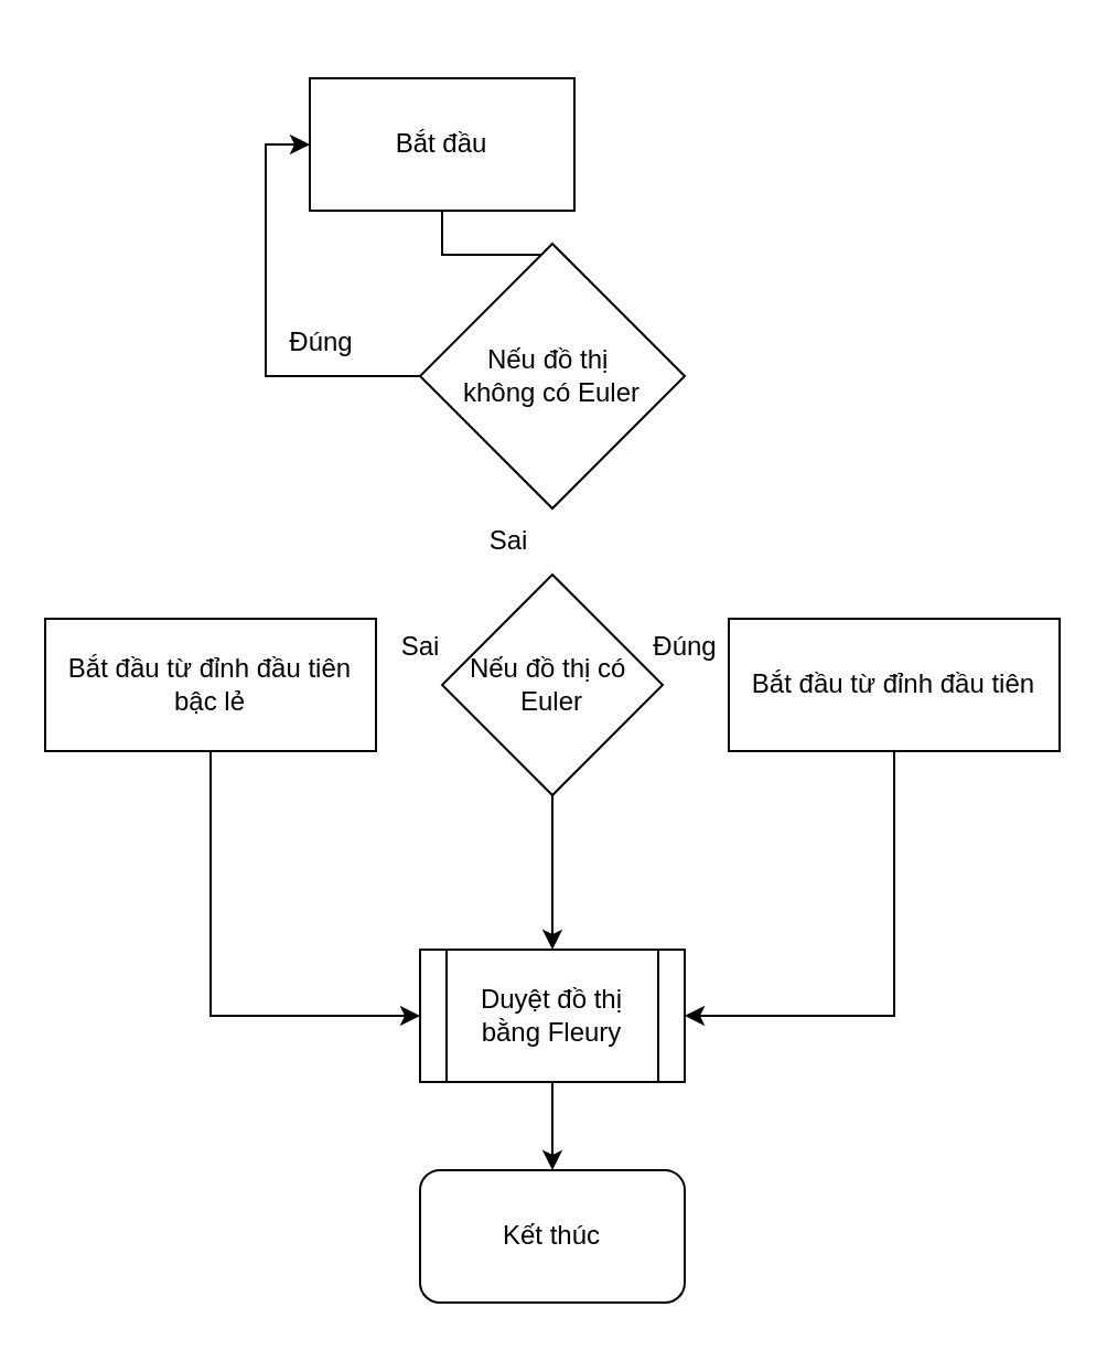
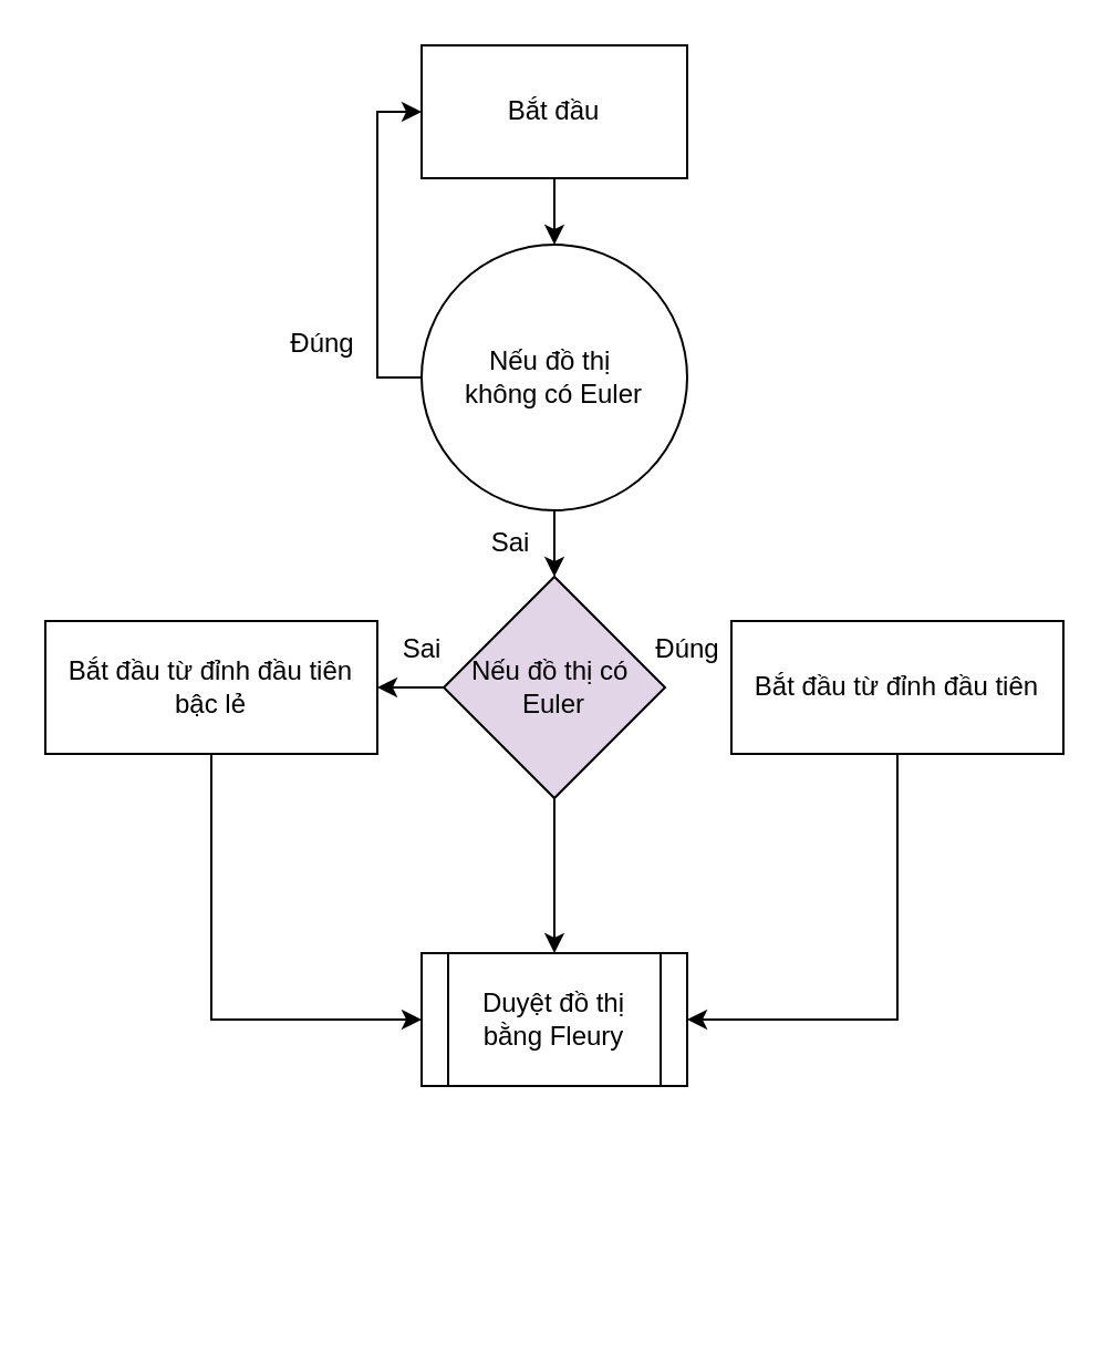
- <mxCell id="3" value="Bắt đầu" style="rounded=0;whiteSpace=wrap;html=1;" vertex="1" parent="1"><mxGeometry x="140" y="35" width="120" height="60" as="geometry" /></mxCell>
+ <mxCell id="3" value="Bắt đầu" style="rounded=0;whiteSpace=wrap;html=1;" vertex="1" parent="1"><mxGeometry x="190" y="20" width="120" height="60" as="geometry" /></mxCell>
- <mxCell id="6" value="Nếu đồ thị&amp;nbsp;&lt;div&gt;không có Euler&lt;/div&gt;" style="rhombus;whiteSpace=wrap;html=1;" vertex="1" parent="1"><mxGeometry x="190" y="110" width="120" height="120" as="geometry" /></mxCell>
+ <mxCell id="6" value="Nếu đồ thị&amp;nbsp;&lt;div&gt;không có Euler&lt;/div&gt;" style="ellipse;whiteSpace=wrap;html=1;" vertex="1" parent="1"><mxGeometry x="190" y="110" width="120" height="120" as="geometry" /></mxCell>
+ <mxCell id="5" value="" style="edgeStyle=orthogonalEdgeStyle;rounded=0;orthogonalLoop=1;jettySize=auto;html=1;" edge="1" parent="1" source="6" target="9"><mxGeometry relative="1" as="geometry" /></mxCell>
+ <mxCell id="7" value="" style="edgeStyle=orthogonalEdgeStyle;rounded=0;orthogonalLoop=1;jettySize=auto;html=1;" edge="1" parent="1" source="9" target="13"><mxGeometry relative="1" as="geometry" /></mxCell>
- <mxCell id="9" value="Nếu đồ thị có&amp;nbsp;&lt;div&gt;Euler&lt;/div&gt;" style="rhombus;whiteSpace=wrap;html=1;" vertex="1" parent="1"><mxGeometry x="200" y="260" width="100" height="100" as="geometry" /></mxCell>
+ <mxCell id="9" value="Nếu đồ thị có&amp;nbsp;&lt;div&gt;Euler&lt;/div&gt;" style="rhombus;whiteSpace=wrap;html=1;fillColor=#e1d5e7;" vertex="1" parent="1"><mxGeometry x="200" y="260" width="100" height="100" as="geometry" /></mxCell>
- <mxCell id="18" value="" style="edgeStyle=orthogonalEdgeStyle;rounded=0;orthogonalLoop=1;jettySize=auto;html=1;" edge="1" parent="1" source="19" target="20"><mxGeometry relative="1" as="geometry" /></mxCell>
- <mxCell id="20" value="Kết thúc" style="rounded=1;whiteSpace=wrap;html=1;" vertex="1" parent="1"><mxGeometry x="190" y="530" width="120" height="60" as="geometry" /></mxCell>
